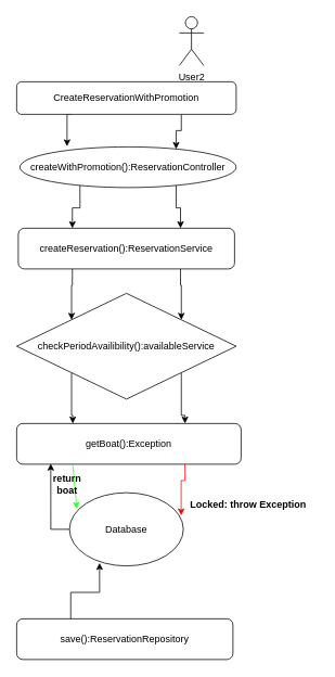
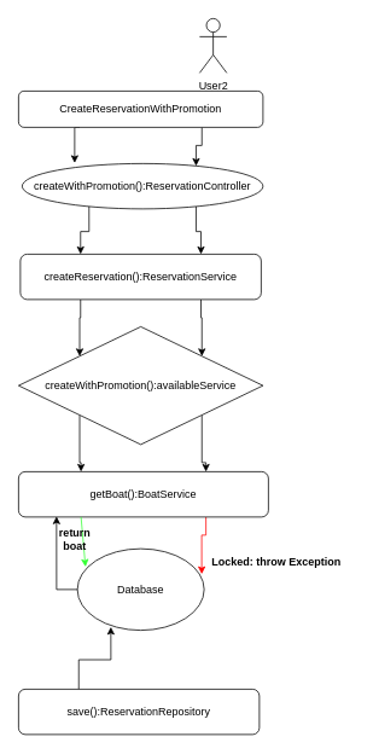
- <mxCell id="13" value="checkPeriodAvailibility():availableService" style="rhombus;whiteSpace=wrap;html=1;" parent="1" vertex="1"><mxGeometry x="20" y="360" width="270" height="130" as="geometry" /></mxCell>
+ <mxCell id="13" value="createWithPromotion():availableService" style="rhombus;whiteSpace=wrap;html=1;" parent="1" vertex="1"><mxGeometry x="20" y="360" width="270" height="130" as="geometry" /></mxCell>
- <mxCell id="18" value="getBoat():Exception" style="rounded=1;whiteSpace=wrap;html=1;fontSize=12;glass=0;strokeWidth=1;shadow=0;" parent="1" vertex="1"><mxGeometry x="20" y="520" width="276" height="50" as="geometry" /></mxCell>
+ <mxCell id="18" value="getBoat():BoatService" style="rounded=1;whiteSpace=wrap;html=1;fontSize=12;glass=0;strokeWidth=1;shadow=0;" parent="1" vertex="1"><mxGeometry x="20" y="520" width="276" height="50" as="geometry" /></mxCell>
